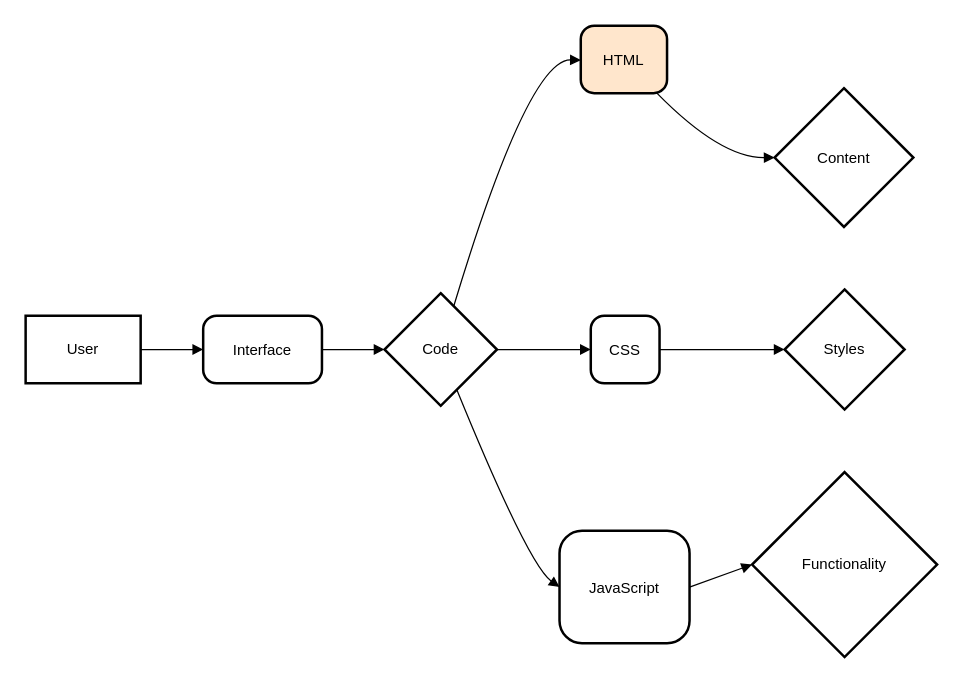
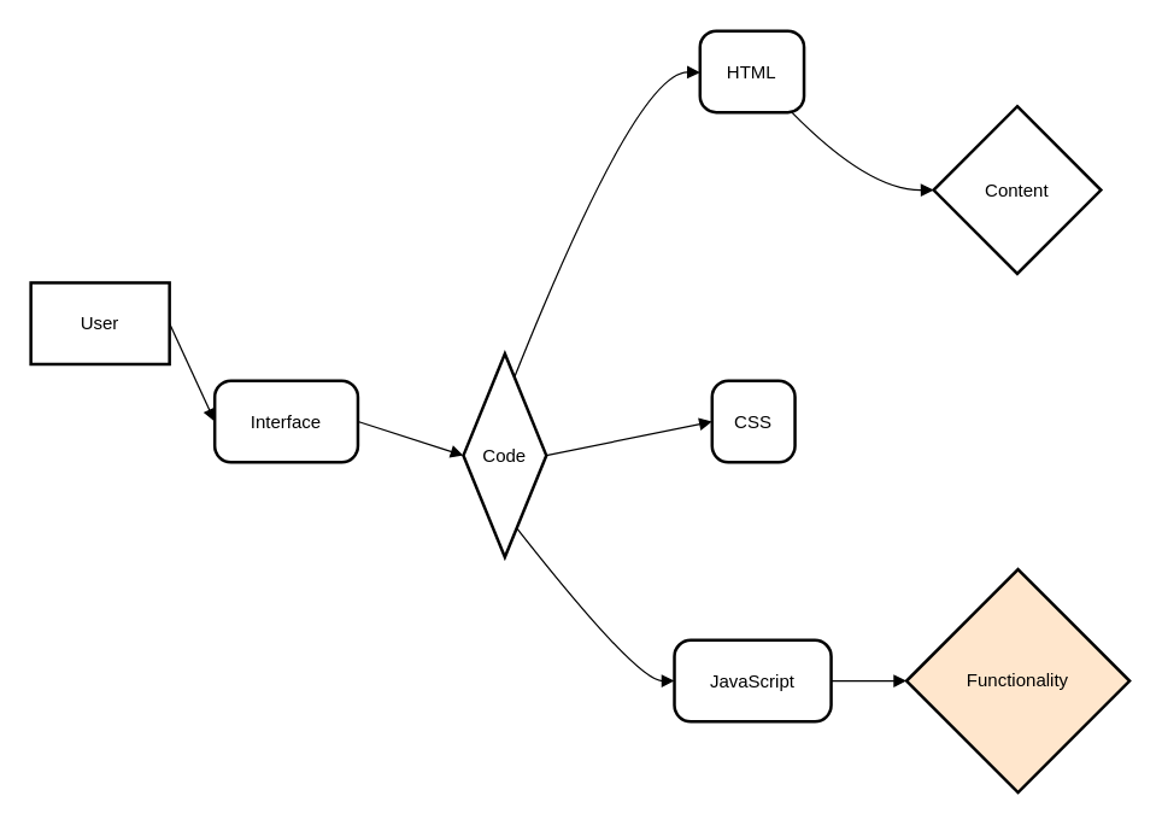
- <mxCell id="5" value="HTML" style="rounded=1;arcSize=20;strokeWidth=2;fillColor=#ffe6cc;" vertex="1" parent="1"><mxGeometry x="464" y="20" width="69" height="54" as="geometry" /></mxCell>
+ <mxCell id="5" value="HTML" style="rounded=1;arcSize=20;strokeWidth=2" vertex="1" parent="1"><mxGeometry x="464" y="20" width="69" height="54" as="geometry" /></mxCell>
- <mxCell id="2" value="User" style="whiteSpace=wrap;strokeWidth=2;" vertex="1" parent="1"><mxGeometry x="20" y="252" width="92" height="54" as="geometry" /></mxCell>
+ <mxCell id="2" value="User" style="whiteSpace=wrap;strokeWidth=2;" vertex="1" parent="1"><mxGeometry x="20" y="187" width="92" height="54" as="geometry" /></mxCell>
- <mxCell id="3" value="Interface" style="rounded=1;arcSize=20;strokeWidth=2" vertex="1" parent="1"><mxGeometry x="162" y="252" width="95" height="54" as="geometry" /></mxCell>
+ <mxCell id="3" value="Interface" style="rounded=1;arcSize=20;strokeWidth=2" vertex="1" parent="1"><mxGeometry x="142" y="252" width="95" height="54" as="geometry" /></mxCell>
- <mxCell id="4" value="Code" style="rhombus;strokeWidth=2;whiteSpace=wrap;" vertex="1" parent="1"><mxGeometry x="307" y="234" width="90" height="90" as="geometry" /></mxCell>
+ <mxCell id="4" value="Code" style="rhombus;strokeWidth=2;whiteSpace=wrap;" vertex="1" parent="1"><mxGeometry x="307" y="234" width="55" height="135" as="geometry" /></mxCell>
- <mxCell id="17" value="" style="curved=1;startArrow=none;endArrow=block;exitX=0.99;exitY=0.5;entryX=0;entryY=0.5;" edge="1" parent="1" source="6" target="9"><mxGeometry relative="1" as="geometry"><Array as="points" /></mxGeometry></mxCell>
- <mxCell id="9" value="Styles" style="rhombus;strokeWidth=2;whiteSpace=wrap;" vertex="1" parent="1"><mxGeometry x="627" y="231" width="96" height="96" as="geometry" /></mxCell>
- <mxCell id="10" value="Functionality" style="rhombus;strokeWidth=2;whiteSpace=wrap;" vertex="1" parent="1"><mxGeometry x="601" y="377" width="148" height="148" as="geometry" /></mxCell>
+ <mxCell id="10" value="Functionality" style="rhombus;strokeWidth=2;whiteSpace=wrap;fillColor=#ffe6cc;" vertex="1" parent="1"><mxGeometry x="601" y="377" width="148" height="148" as="geometry" /></mxCell>
- <mxCell id="7" value="JavaScript" style="rounded=1;arcSize=20;strokeWidth=2" vertex="1" parent="1"><mxGeometry x="447" y="424" width="104" height="90" as="geometry" /></mxCell>
+ <mxCell id="7" value="JavaScript" style="rounded=1;arcSize=20;strokeWidth=2" vertex="1" parent="1"><mxGeometry x="447" y="424" width="104" height="54" as="geometry" /></mxCell>
